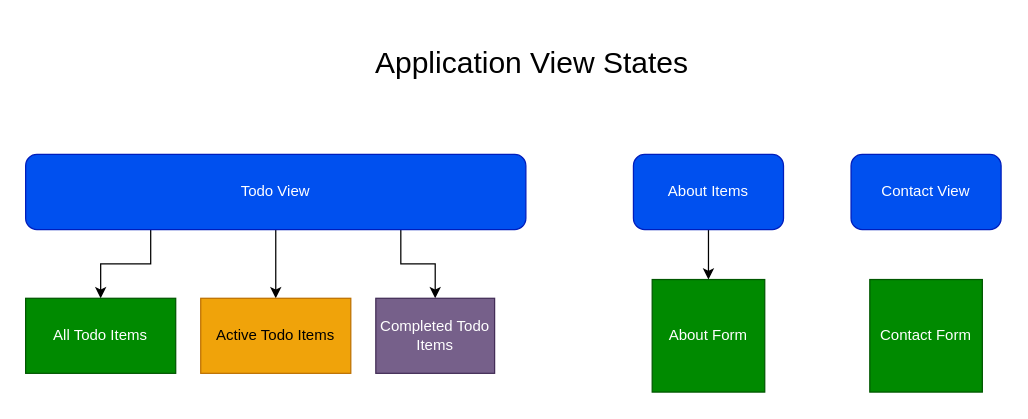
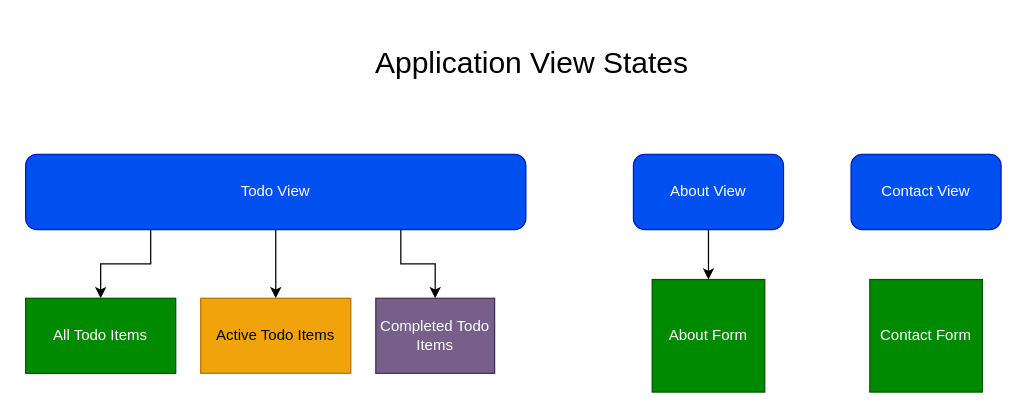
- <mxCell id="7" value="About Items" style="rounded=1;whiteSpace=wrap;html=1;fillColor=#0050ef;fontColor=#ffffff;strokeColor=#001DBC;" vertex="1" parent="1"><mxGeometry x="506" y="123" width="120" height="60" as="geometry" /></mxCell>
+ <mxCell id="7" value="About View" style="rounded=1;whiteSpace=wrap;html=1;fillColor=#0050ef;fontColor=#ffffff;strokeColor=#001DBC;" vertex="1" parent="1"><mxGeometry x="506" y="123" width="120" height="60" as="geometry" /></mxCell>
